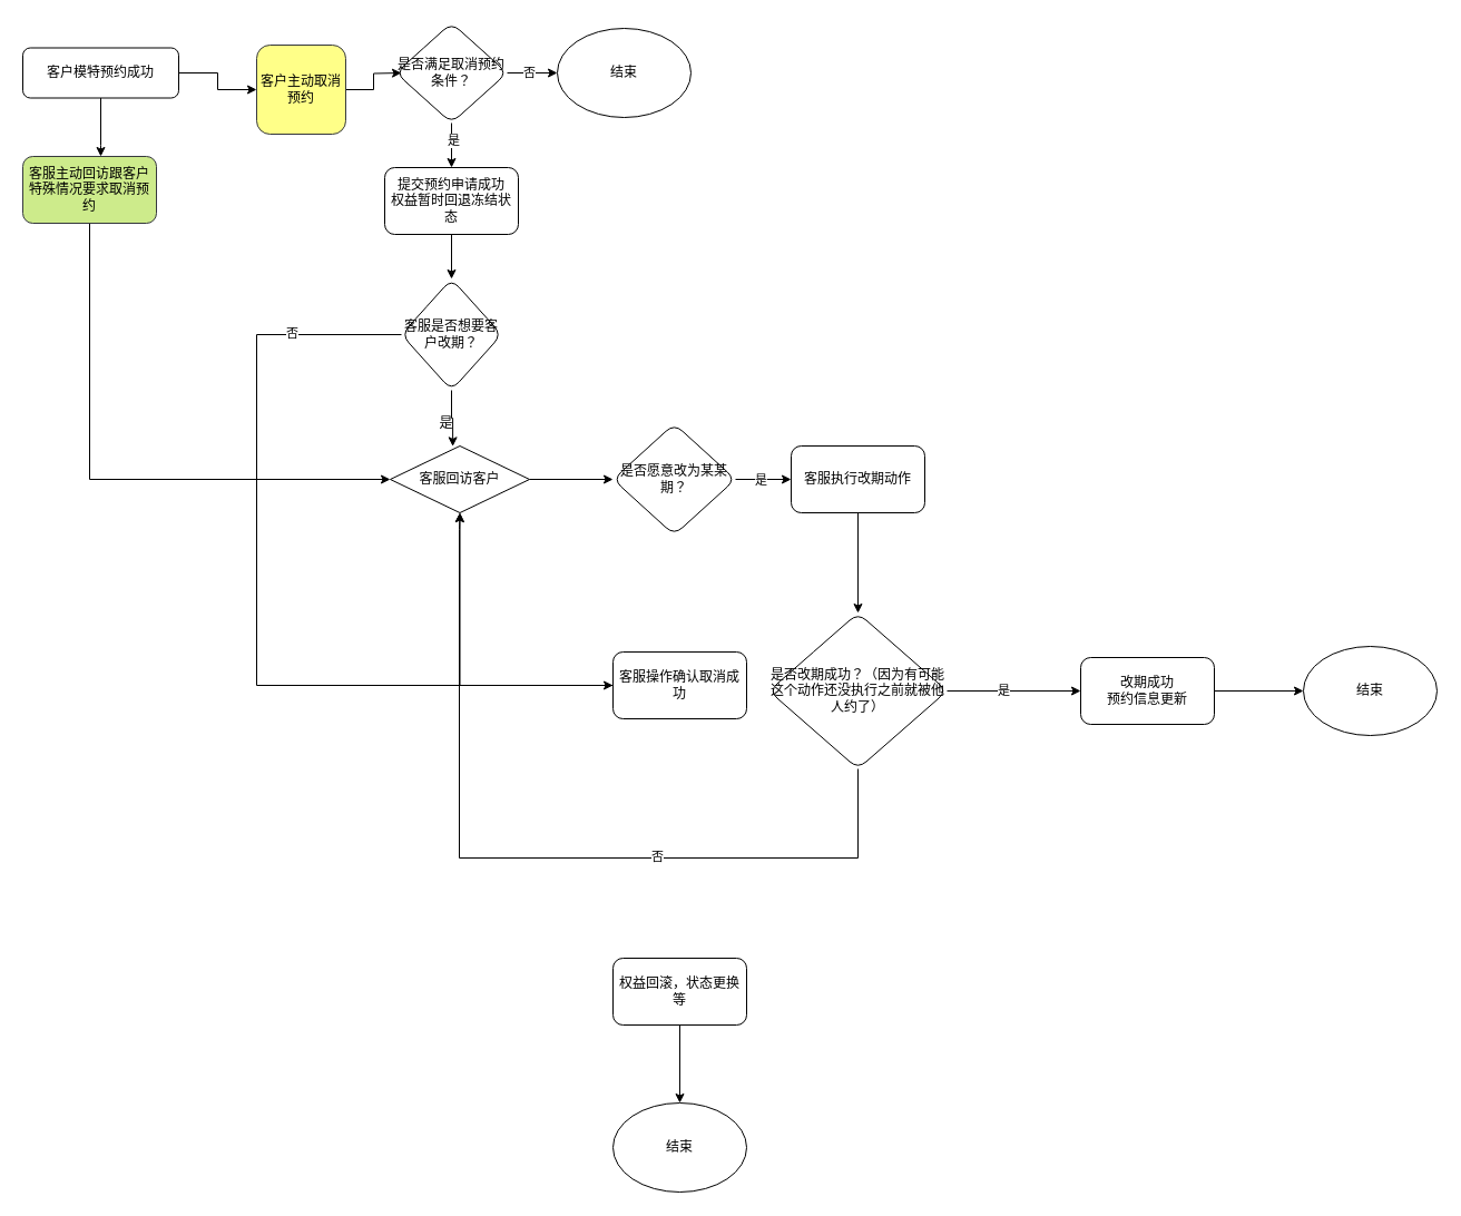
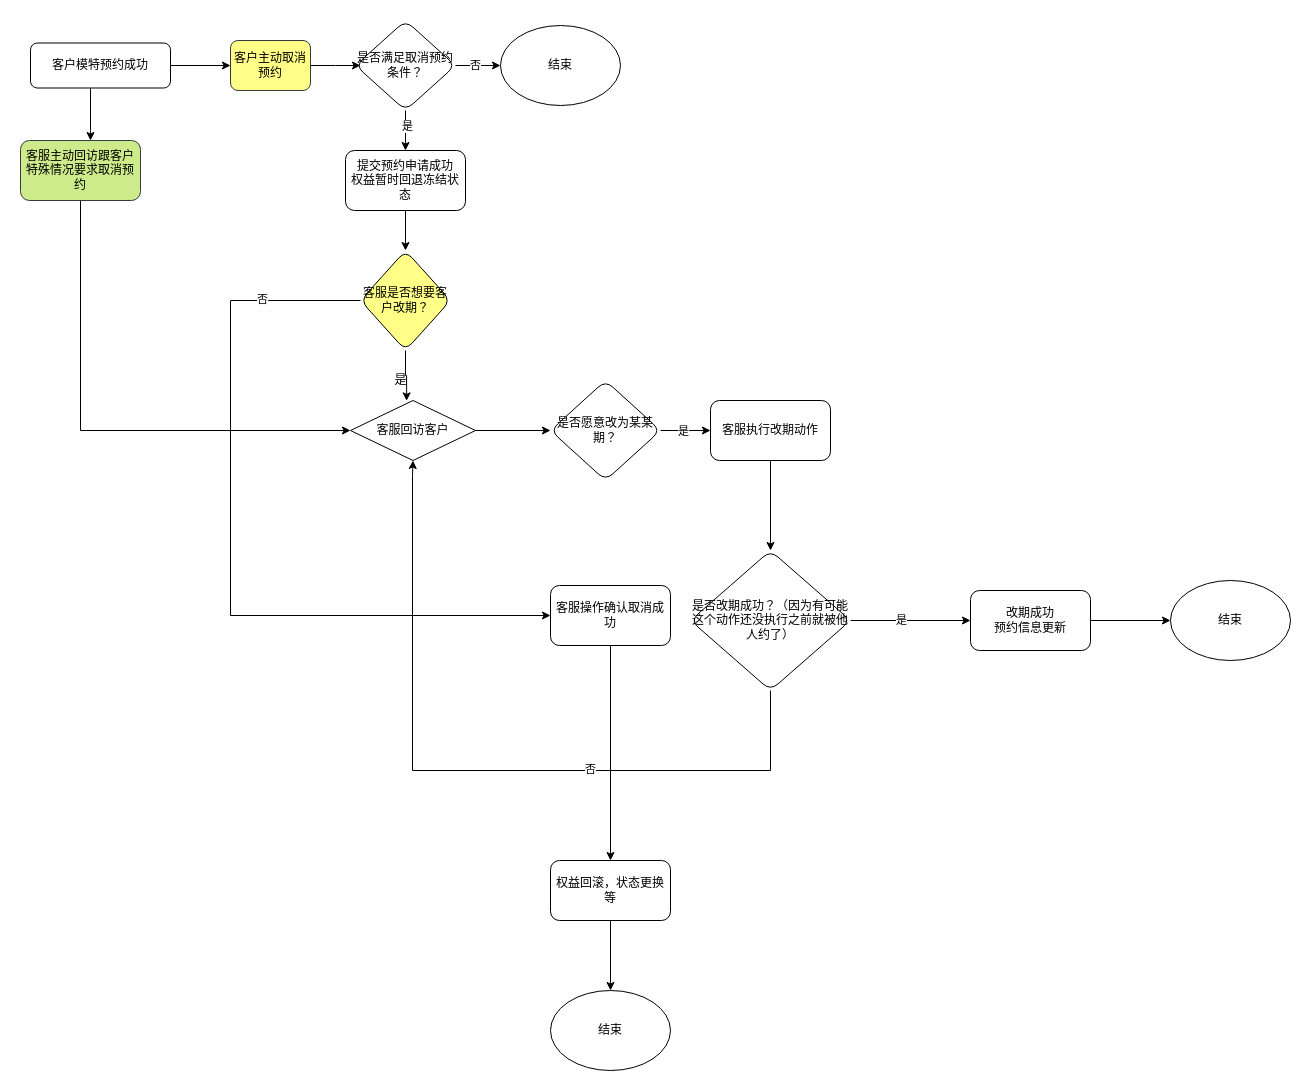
- <mxCell id="4" value="客户模特预约成功" style="rounded=1;whiteSpace=wrap;html=1;" parent="1" vertex="1"><mxGeometry x="20" y="42.5" width="140" height="45" as="geometry" /></mxCell>
+ <mxCell id="4" value="客户模特预约成功" style="rounded=1;whiteSpace=wrap;html=1;" parent="1" vertex="1"><mxGeometry x="30" y="42.5" width="140" height="45" as="geometry" /></mxCell>
- <mxCell id="6" value="客户主动取消预约" style="rounded=1;whiteSpace=wrap;html=1;fillColor=#ffff88;strokeColor=#36393d;" parent="1" vertex="1"><mxGeometry x="230" y="40" width="80" height="80" as="geometry" /></mxCell>
+ <mxCell id="6" value="客户主动取消预约" style="rounded=1;whiteSpace=wrap;html=1;fillColor=#ffff88;strokeColor=#36393d;" parent="1" vertex="1"><mxGeometry x="230" y="40" width="80" height="50" as="geometry" /></mxCell>
- <mxCell id="35" value="客服是否想要客户改期？" style="rhombus;whiteSpace=wrap;html=1;rounded=1;" vertex="1" parent="1"><mxGeometry x="360" y="250" width="90" height="100" as="geometry" /></mxCell>
+ <mxCell id="35" value="客服是否想要客户改期？" style="rhombus;whiteSpace=wrap;html=1;rounded=1;fillColor=#ffff88;" vertex="1" parent="1"><mxGeometry x="360" y="250" width="90" height="100" as="geometry" /></mxCell>
- <mxCell id="18" style="edgeStyle=orthogonalEdgeStyle;rounded=0;orthogonalLoop=1;jettySize=auto;html=1;" edge="1" parent="1" source="19" target="37"><mxGeometry relative="1" as="geometry"><mxPoint x="610" y="890" as="targetPoint" /></mxGeometry></mxCell>
+ <mxCell id="18" style="edgeStyle=orthogonalEdgeStyle;rounded=0;orthogonalLoop=1;jettySize=auto;html=1;" edge="1" parent="1" source="19" target="40"><mxGeometry relative="1" as="geometry"><mxPoint x="610" y="890" as="targetPoint" /></mxGeometry></mxCell>
